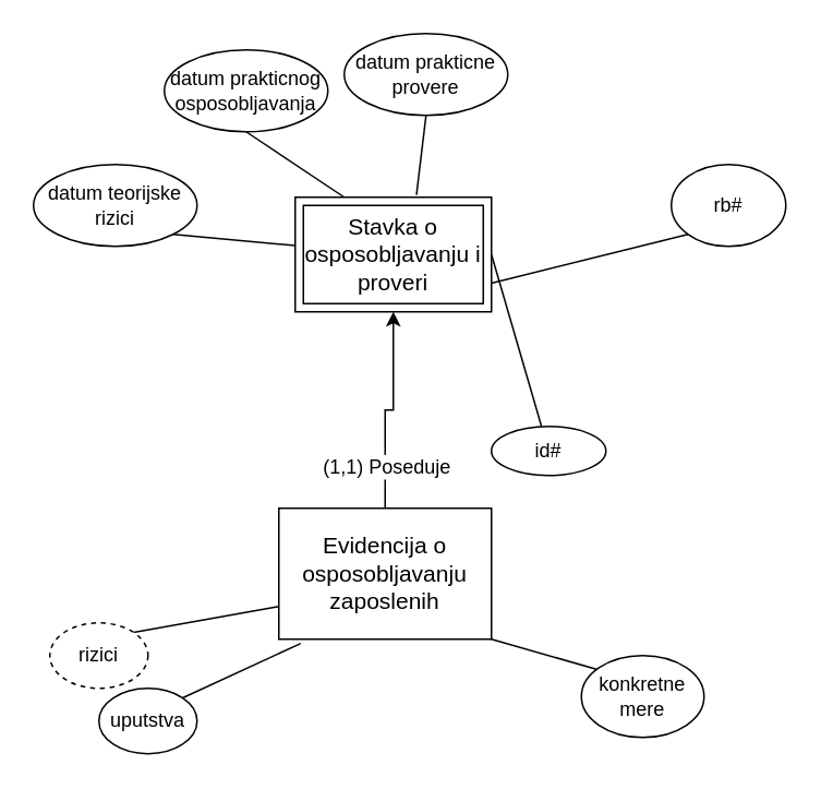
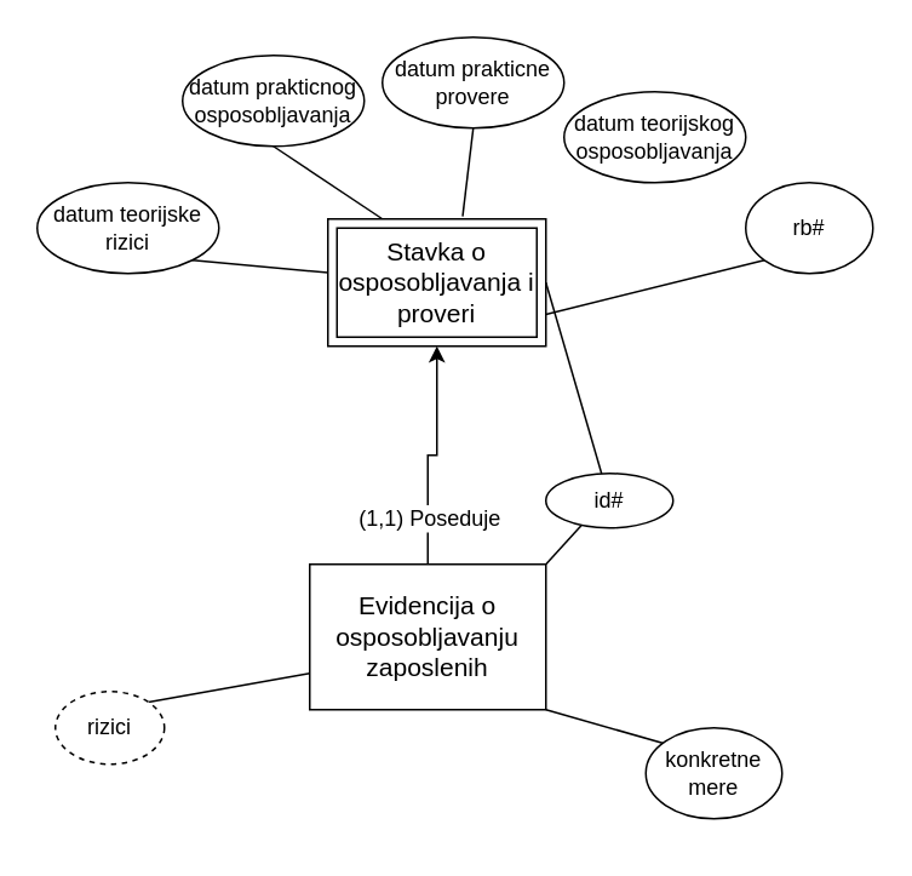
+ <mxCell id="8" value="datum teorijskog osposobljavanja" style="ellipse;whiteSpace=wrap;html=1;" vertex="1" parent="1"><mxGeometry x="310" y="50" width="100" height="50" as="geometry" /></mxCell>
- <mxCell id="20" value="&lt;font style=&quot;font-size: 14px;&quot;&gt;Stavka o osposobljavanju i proveri&lt;/font&gt;" style="shape=ext;margin=3;double=1;whiteSpace=wrap;html=1;align=center;rounded=0;" vertex="1" parent="1"><mxGeometry x="180" y="120" width="120" height="70" as="geometry" /></mxCell>
+ <mxCell id="20" value="&lt;font style=&quot;font-size: 14px;&quot;&gt;Stavka o osposobljavanja i proveri&lt;/font&gt;" style="shape=ext;margin=3;double=1;whiteSpace=wrap;html=1;align=center;rounded=0;" vertex="1" parent="1"><mxGeometry x="180" y="120" width="120" height="70" as="geometry" /></mxCell>
+ <mxCell id="7" value="" style="endArrow=none;html=1;rounded=0;entryX=1;entryY=0;entryDx=0;entryDy=0;exitX=0.28;exitY=0.95;exitDx=0;exitDy=0;exitPerimeter=0;" edge="1" parent="1" source="6" target="5"><mxGeometry width="50" height="50" relative="1" as="geometry"><mxPoint x="270" y="469" as="sourcePoint" /><mxPoint x="256" y="330" as="targetPoint" /></mxGeometry></mxCell>
- <mxCell id="17" style="rounded=0;orthogonalLoop=1;jettySize=auto;html=1;exitX=1;exitY=0;exitDx=0;exitDy=0;entryX=0.103;entryY=1.032;entryDx=0;entryDy=0;endArrow=none;endFill=0;entryPerimeter=0;" edge="1" parent="1" source="18" target="5"><mxGeometry relative="1" as="geometry"><mxPoint x="200" y="410" as="targetPoint" /></mxGeometry></mxCell>
- <mxCell id="18" value="uputstva" style="ellipse;whiteSpace=wrap;html=1;" vertex="1" parent="1"><mxGeometry x="60" y="420" width="60" height="40" as="geometry" /></mxCell>
